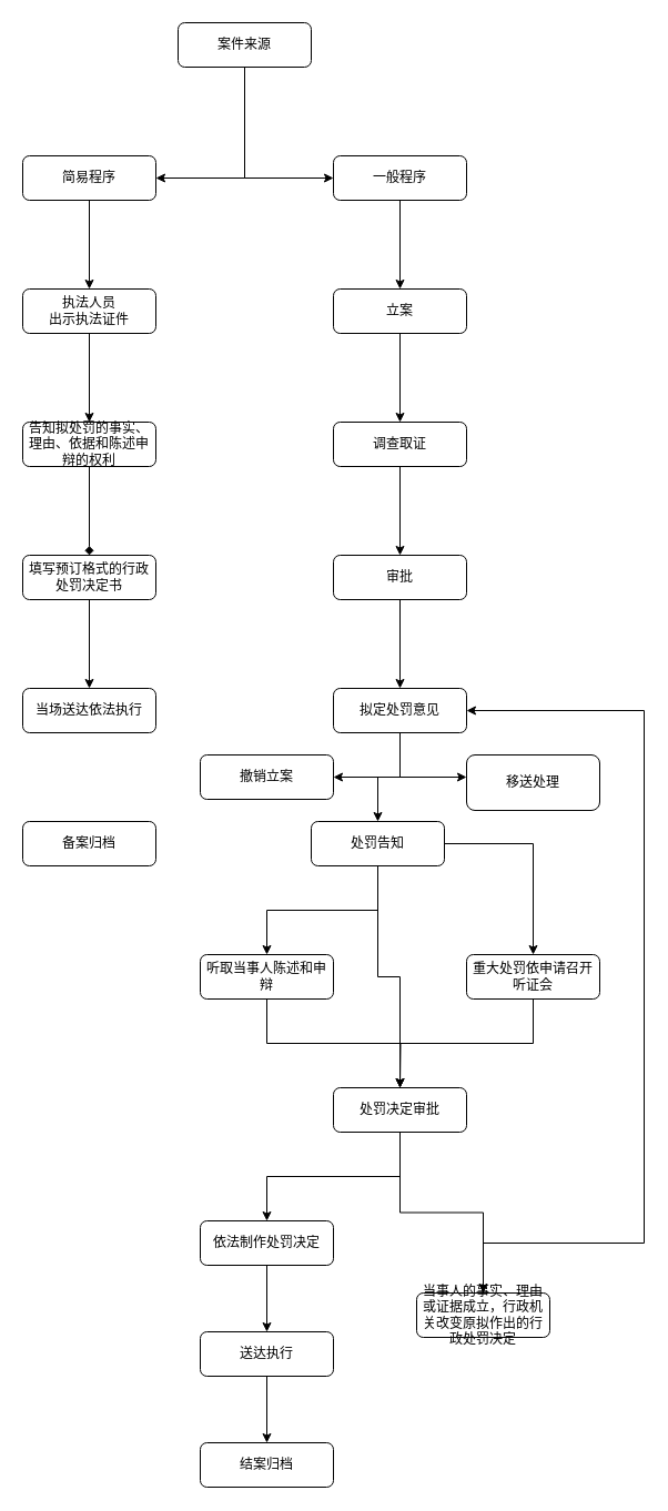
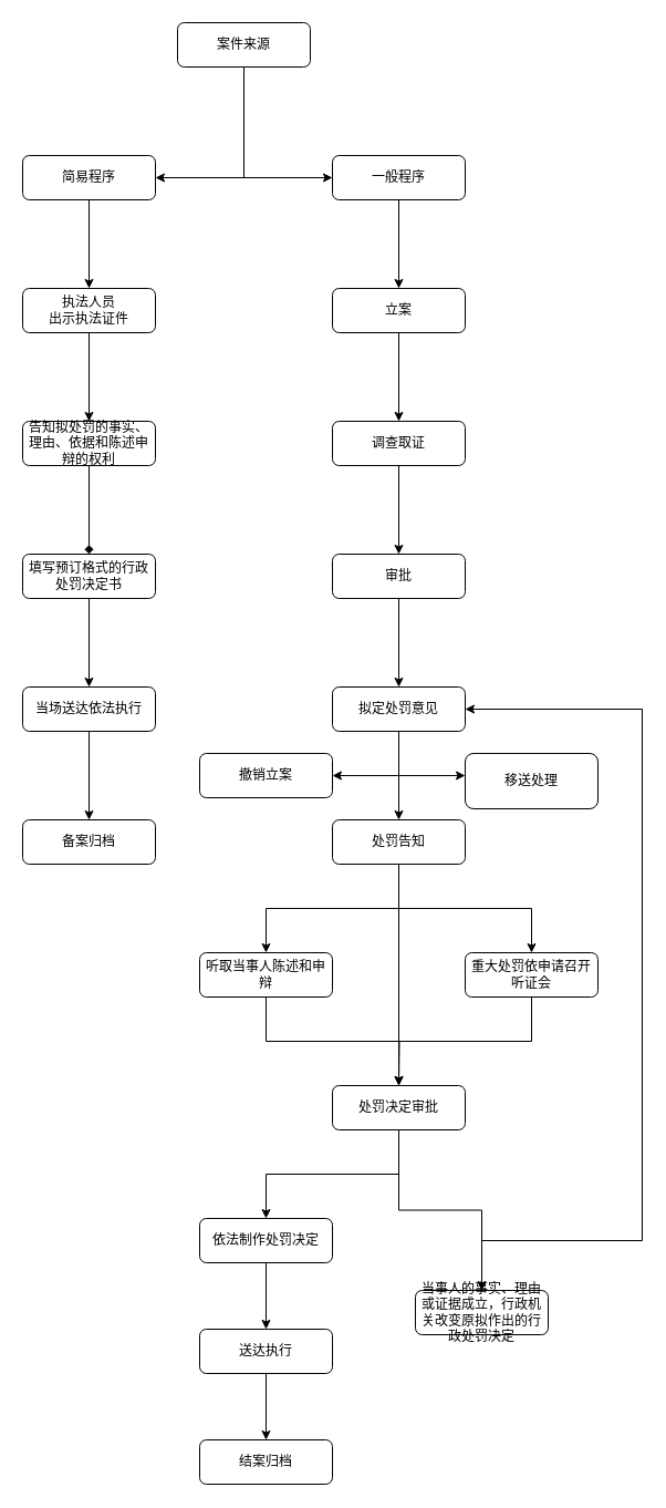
+ <mxCell id="43" value="" style="edgeStyle=orthogonalEdgeStyle;rounded=0;orthogonalLoop=1;jettySize=auto;html=1;fontSize=20;" edge="1" parent="1" source="44" target="45"><mxGeometry relative="1" as="geometry" /></mxCell>
- <mxCell id="24" value="处罚告知" style="rounded=1;whiteSpace=wrap;html=1;fontSize=12;glass=0;strokeWidth=1;shadow=0;" vertex="1" parent="1"><mxGeometry x="280" y="740" width="120" height="40" as="geometry" /></mxCell>
+ <mxCell id="24" value="处罚告知" style="rounded=1;whiteSpace=wrap;html=1;fontSize=12;glass=0;strokeWidth=1;shadow=0;" vertex="1" parent="1"><mxGeometry x="300" y="740" width="120" height="40" as="geometry" /></mxCell>
